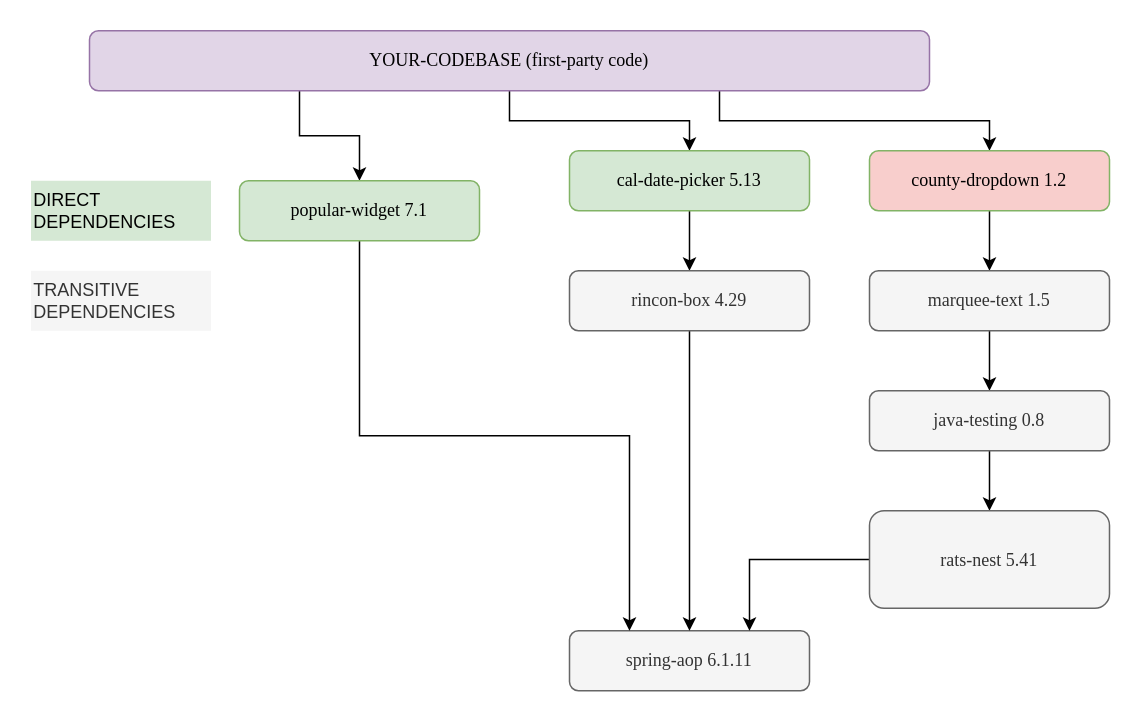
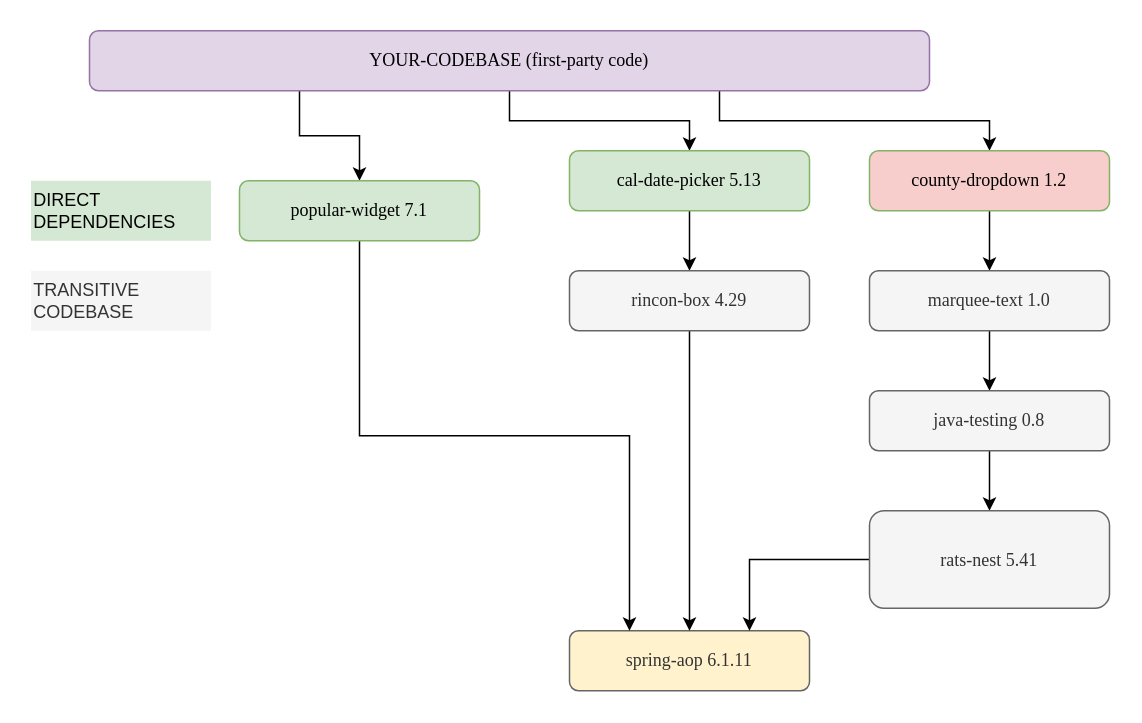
- <mxCell id="21" value="TRANSITIVE DEPENDENCIES" style="text;html=1;align=left;verticalAlign=middle;whiteSpace=wrap;rounded=0;fillColor=#f5f5f5;fontColor=#333333;strokeColor=none;" vertex="1" parent="1"><mxGeometry x="20" y="180" width="120" height="40" as="geometry" /></mxCell>
+ <mxCell id="21" value="TRANSITIVE CODEBASE" style="text;html=1;align=left;verticalAlign=middle;whiteSpace=wrap;rounded=0;fillColor=#f5f5f5;fontColor=#333333;strokeColor=none;" vertex="1" parent="1"><mxGeometry x="20" y="180" width="120" height="40" as="geometry" /></mxCell>
- <mxCell id="16" value="marquee-text 1.5" style="whiteSpace=wrap;html=1;rounded=1;fontFamily=Lucida Console;fillColor=#f5f5f5;fontColor=#333333;strokeColor=#666666;" vertex="1" parent="1"><mxGeometry x="579" y="180" width="160" height="40" as="geometry" /></mxCell>
+ <mxCell id="16" value="marquee-text 1.0" style="whiteSpace=wrap;html=1;rounded=1;fontFamily=Lucida Console;fillColor=#f5f5f5;fontColor=#333333;strokeColor=#666666;" vertex="1" parent="1"><mxGeometry x="579" y="180" width="160" height="40" as="geometry" /></mxCell>
- <mxCell id="2" value="spring-aop 6.1.11" style="whiteSpace=wrap;html=1;rounded=1;fontFamily=Lucida Console;fillColor=#f5f5f5;fontColor=#333333;strokeColor=#666666;" vertex="1" parent="1"><mxGeometry x="379" y="420" width="160" height="40" as="geometry" /></mxCell>
+ <mxCell id="2" value="spring-aop 6.1.11" style="whiteSpace=wrap;html=1;rounded=1;fontFamily=Lucida Console;fillColor=#fff2cc;fontColor=#333333;strokeColor=#666666;" vertex="1" parent="1"><mxGeometry x="379" y="420" width="160" height="40" as="geometry" /></mxCell>
